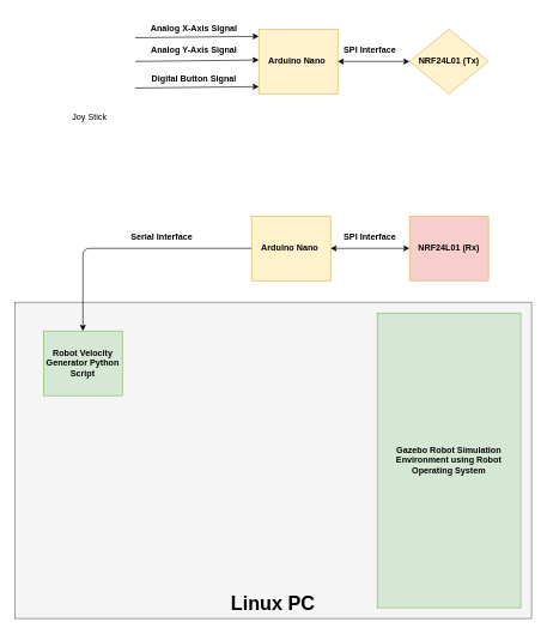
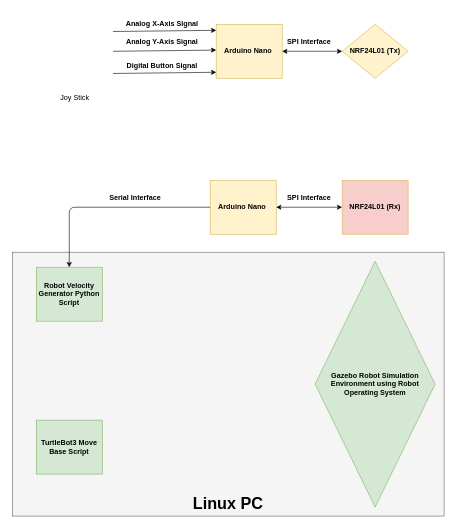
- <mxCell id="20" value="Robot Velocity Generator Python Script" style="rounded=0;whiteSpace=wrap;html=1;fillColor=#d5e8d4;strokeColor=#82b366;fontStyle=1" vertex="1" parent="1"><mxGeometry x="60" y="460" width="110" height="90" as="geometry" /></mxCell>
+ <mxCell id="20" value="Robot Velocity Generator Python Script" style="rounded=0;whiteSpace=wrap;html=1;fillColor=#d5e8d4;strokeColor=#82b366;fontStyle=1" vertex="1" parent="1"><mxGeometry x="60" y="445" width="110" height="90" as="geometry" /></mxCell>
- <mxCell id="23" value="Gazebo Robot Simulation Environment using Robot Operating System" style="rounded=0;whiteSpace=wrap;html=1;fillColor=#d5e8d4;strokeColor=#82b366;fontStyle=1" vertex="1" parent="1"><mxGeometry x="525" y="435" width="200" height="410" as="geometry" /></mxCell>
+ <mxCell id="23" value="Gazebo Robot Simulation Environment using Robot Operating System" style="rhombus;whiteSpace=wrap;html=1;fillColor=#d5e8d4;strokeColor=#82b366;fontStyle=1;" vertex="1" parent="1"><mxGeometry x="525" y="435" width="200" height="410" as="geometry" /></mxCell>
+ <mxCell id="24" value="TurtleBot3 Move Base Script" style="rounded=0;whiteSpace=wrap;html=1;fillColor=#d5e8d4;strokeColor=#82b366;fontStyle=1" vertex="1" parent="1"><mxGeometry x="60" y="700" width="110" height="90" as="geometry" /></mxCell>
